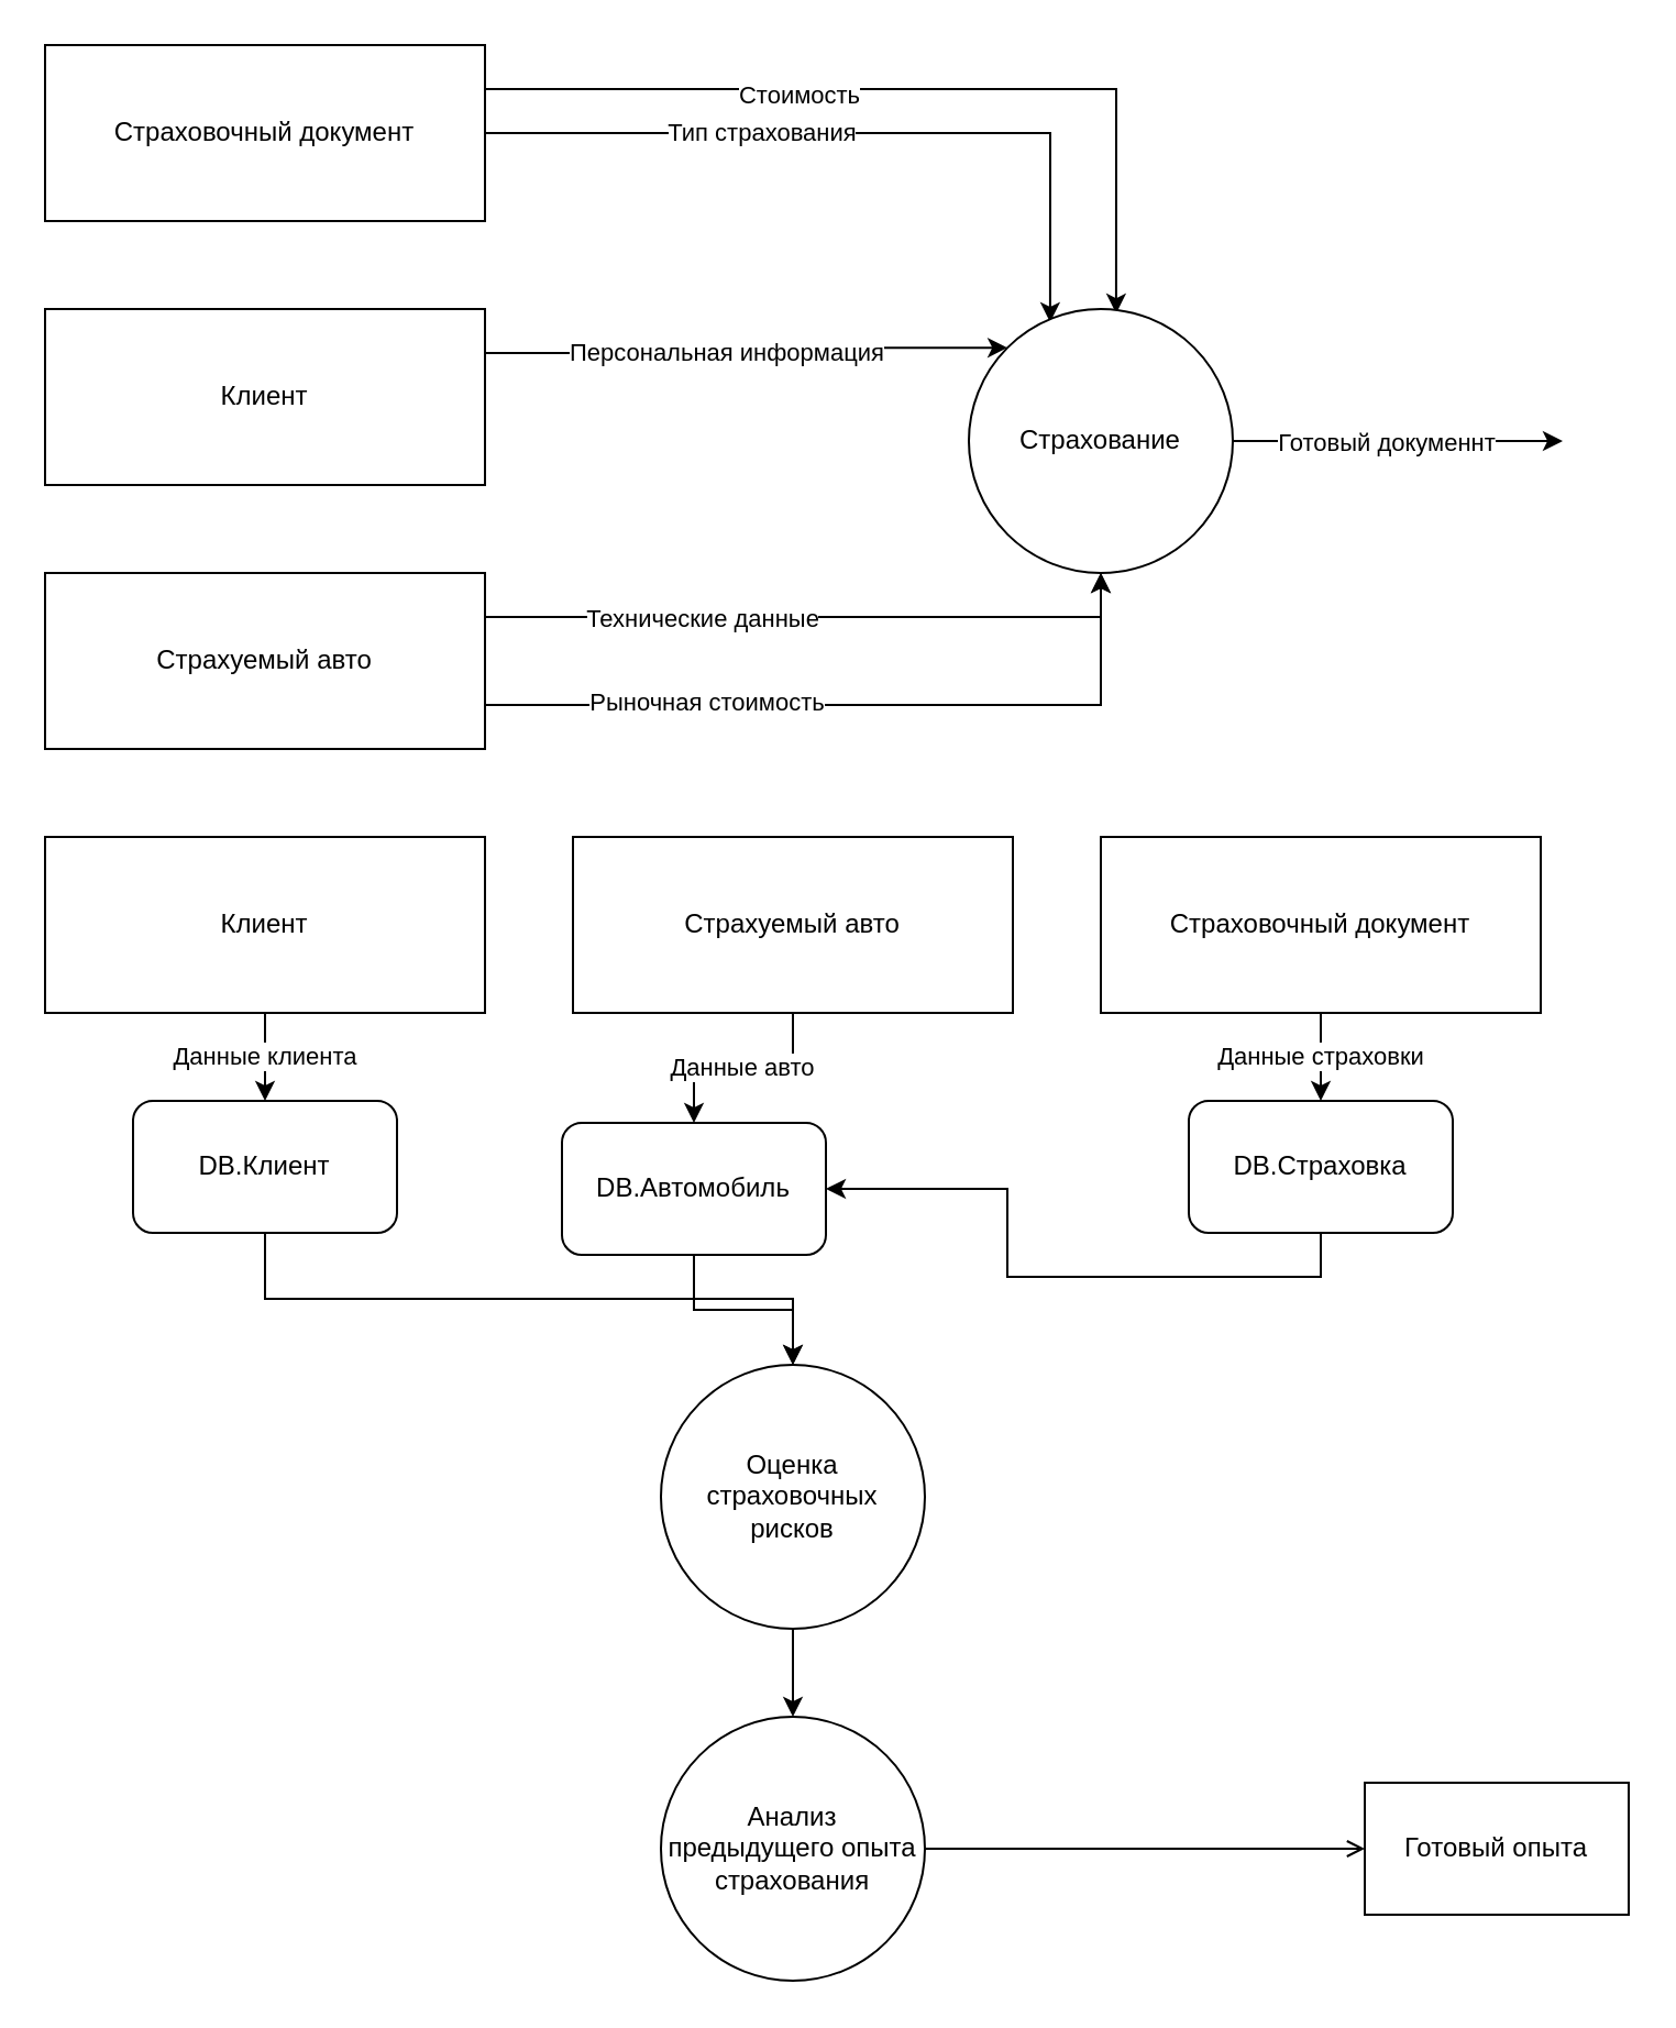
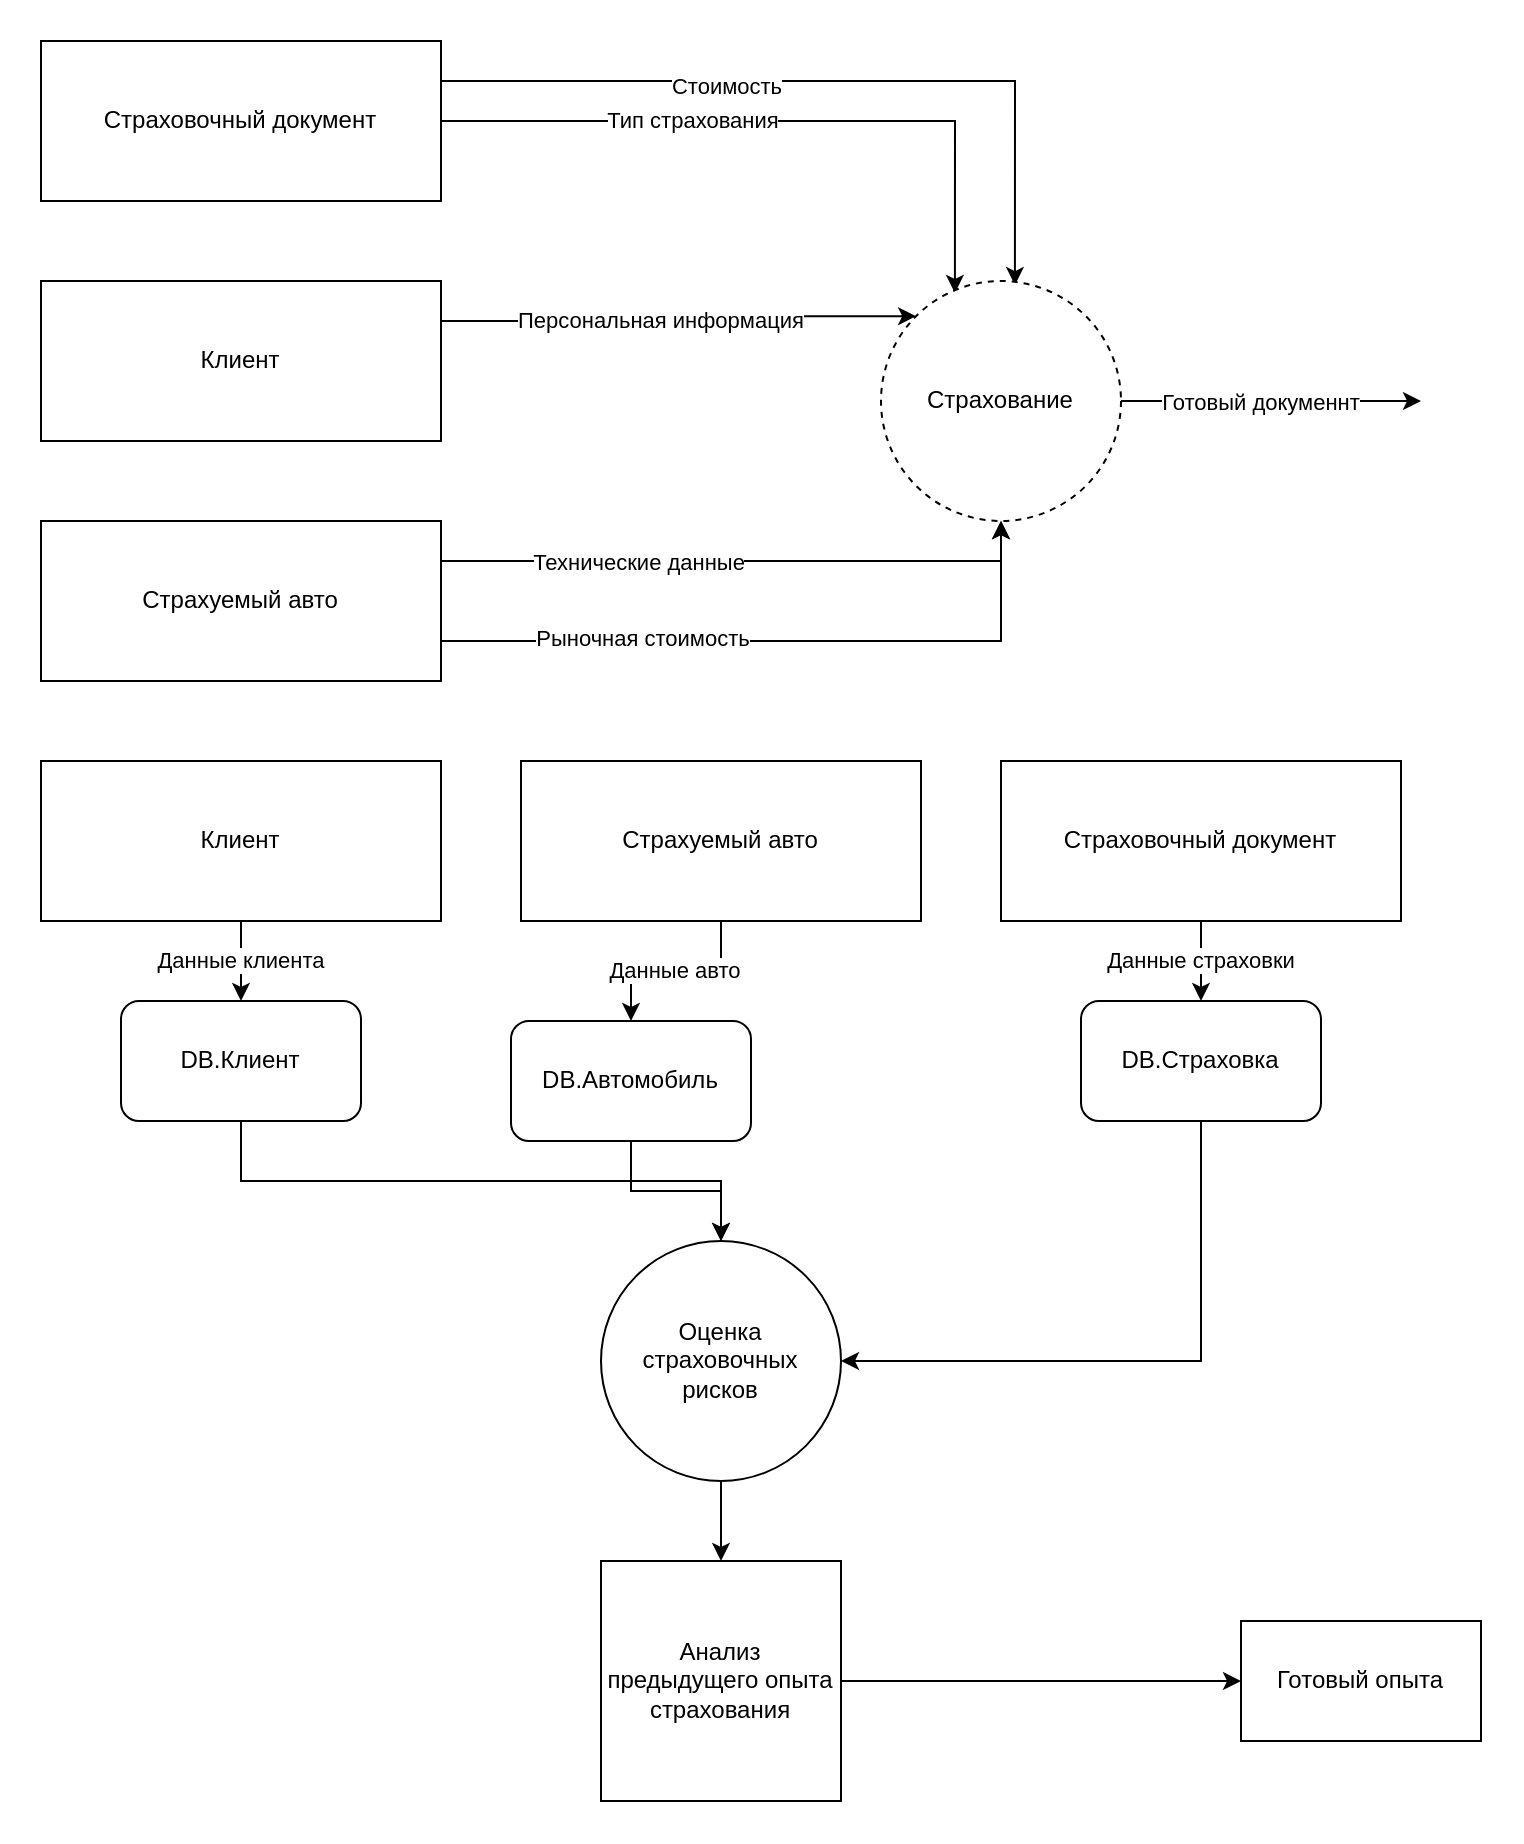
- <mxCell id="17" value="Страхование" style="ellipse;whiteSpace=wrap;html=1;aspect=fixed;" vertex="1" parent="1"><mxGeometry x="440" y="140" width="120" height="120" as="geometry" /></mxCell>
+ <mxCell id="17" value="Страхование" style="ellipse;whiteSpace=wrap;html=1;aspect=fixed;dashed=1;" vertex="1" parent="1"><mxGeometry x="440" y="140" width="120" height="120" as="geometry" /></mxCell>
- <mxCell id="28" style="edgeStyle=orthogonalEdgeStyle;rounded=0;orthogonalLoop=1;jettySize=auto;html=1;exitX=0.5;exitY=1;exitDx=0;exitDy=0;" edge="1" parent="1" source="29" target="25"><mxGeometry relative="1" as="geometry" /></mxCell>
+ <mxCell id="28" style="edgeStyle=orthogonalEdgeStyle;rounded=0;orthogonalLoop=1;jettySize=auto;html=1;exitX=0.5;exitY=1;exitDx=0;exitDy=0;entryX=1;entryY=0.5;entryDx=0;entryDy=0;" edge="1" parent="1" source="29" target="31"><mxGeometry relative="1" as="geometry" /></mxCell>
- <mxCell id="33" value="Анализ предыдущего опыта страхования" style="ellipse;whiteSpace=wrap;html=1;aspect=fixed;" vertex="1" parent="1"><mxGeometry x="300" y="780" width="120" height="120" as="geometry" /></mxCell>
+ <mxCell id="33" value="Анализ предыдущего опыта страхования" style="whiteSpace=wrap;html=1;aspect=fixed;rounded=0;" vertex="1" parent="1"><mxGeometry x="300" y="780" width="120" height="120" as="geometry" /></mxCell>
- <mxCell id="32" style="edgeStyle=orthogonalEdgeStyle;rounded=0;orthogonalLoop=1;jettySize=auto;html=1;exitX=1;exitY=0.5;exitDx=0;exitDy=0;endArrow=open;" edge="1" parent="1" source="33" target="34"><mxGeometry relative="1" as="geometry"><mxPoint x="620" y="840" as="targetPoint" /></mxGeometry></mxCell>
+ <mxCell id="32" style="edgeStyle=orthogonalEdgeStyle;rounded=0;orthogonalLoop=1;jettySize=auto;html=1;exitX=1;exitY=0.5;exitDx=0;exitDy=0;" edge="1" parent="1" source="33" target="34"><mxGeometry relative="1" as="geometry"><mxPoint x="620" y="840" as="targetPoint" /></mxGeometry></mxCell>
